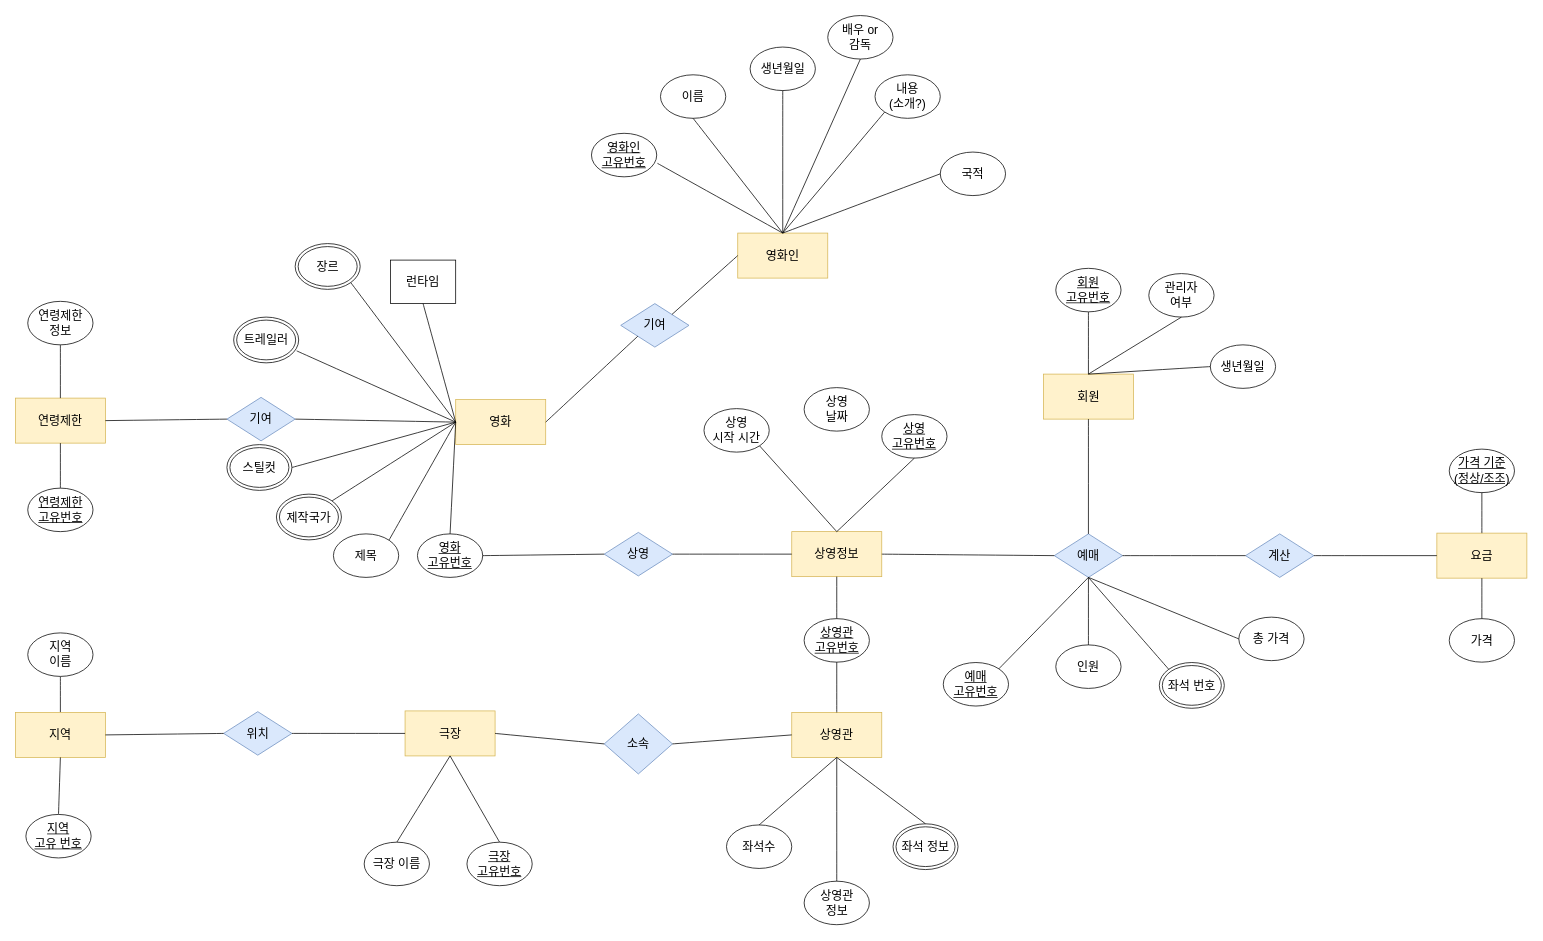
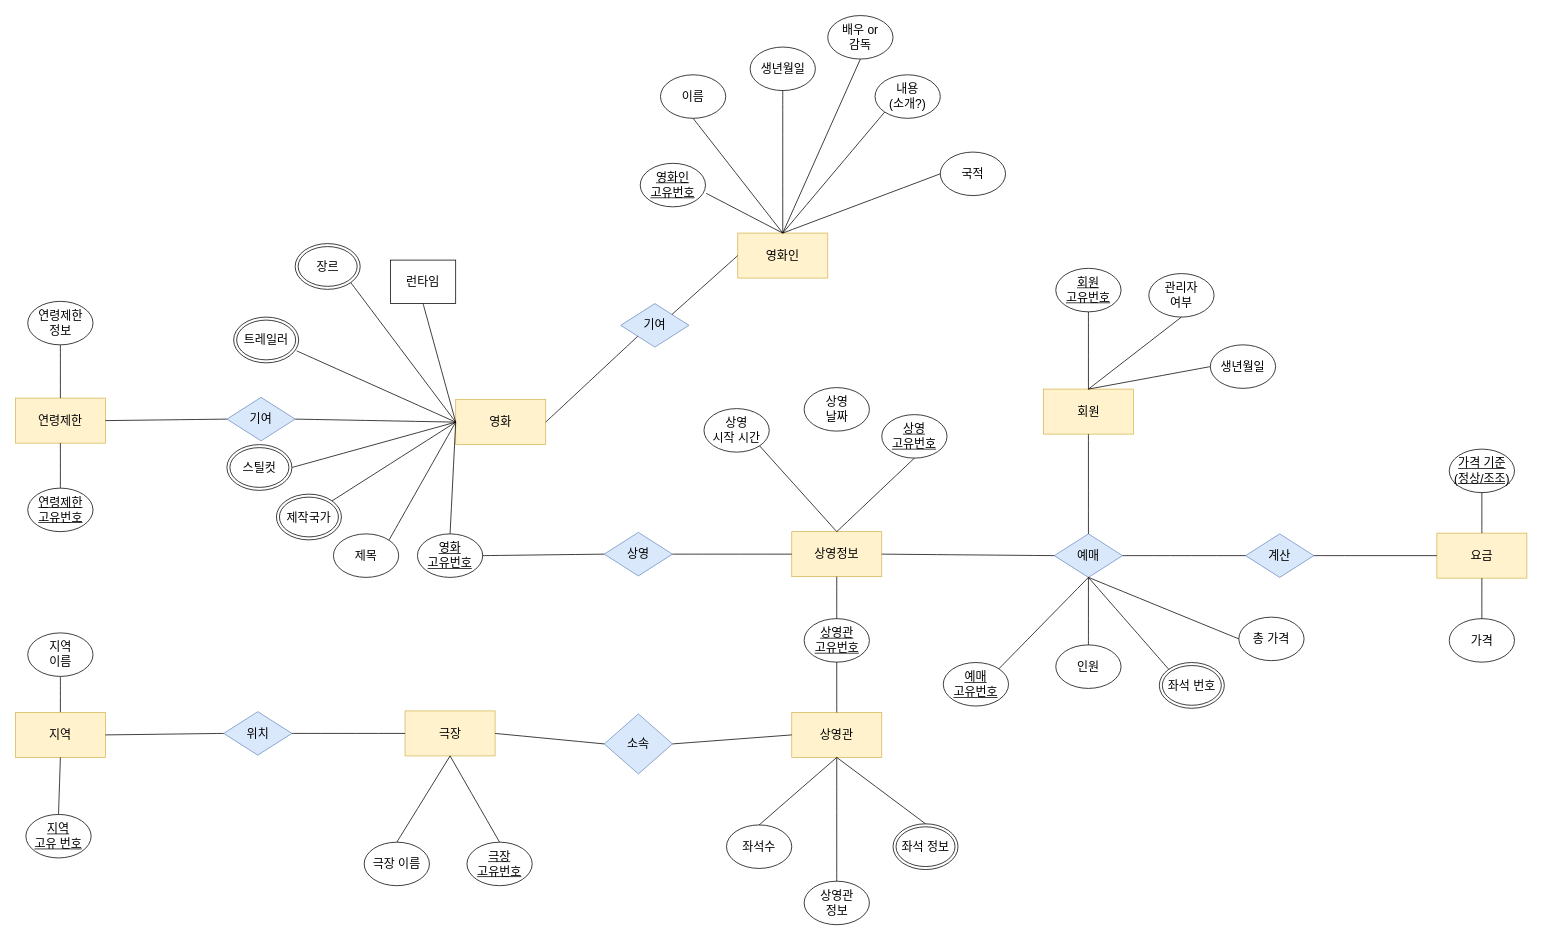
- <mxCell id="11" value="영화인&lt;br&gt;고유번호" style="ellipse;whiteSpace=wrap;html=1;fontSize=16;fontStyle=4" vertex="1" parent="1"><mxGeometry x="788" y="177" width="87" height="58" as="geometry" /></mxCell>
+ <mxCell id="11" value="영화인&lt;br&gt;고유번호" style="ellipse;whiteSpace=wrap;html=1;fontSize=16;fontStyle=4" vertex="1" parent="1"><mxGeometry x="853" y="217" width="87" height="58" as="geometry" /></mxCell>
- <mxCell id="29" value="회원" style="rounded=0;whiteSpace=wrap;html=1;fontSize=16;fillColor=#fff2cc;strokeColor=#d6b656;" vertex="1" parent="1"><mxGeometry x="1390.5" y="498" width="120" height="60" as="geometry" /></mxCell>
+ <mxCell id="29" value="회원" style="rounded=0;whiteSpace=wrap;html=1;fontSize=16;fillColor=#fff2cc;strokeColor=#d6b656;" vertex="1" parent="1"><mxGeometry x="1390.5" y="518" width="120" height="60" as="geometry" /></mxCell>
